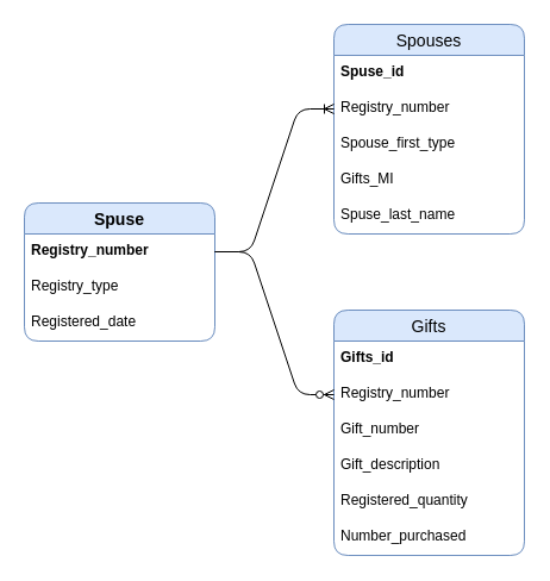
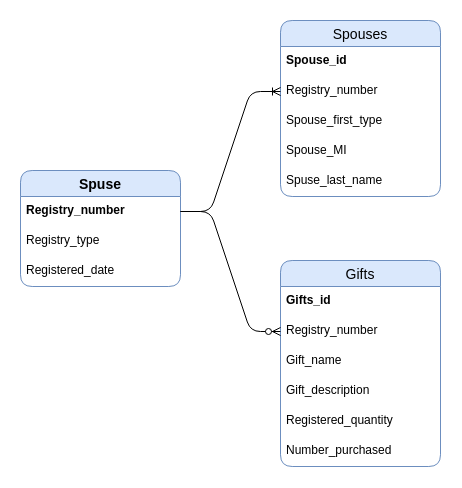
- <mxCell id="7" value="Spuse_id" style="text;strokeColor=none;fillColor=none;spacingLeft=4;spacingRight=4;overflow=hidden;rotatable=0;points=[[0,0.5],[1,0.5]];portConstraint=eastwest;fontSize=12;labelBackgroundColor=none;fontStyle=1" parent="6" vertex="1"><mxGeometry y="26" width="160" height="30" as="geometry" /></mxCell>
+ <mxCell id="7" value="Spouse_id" style="text;strokeColor=none;fillColor=none;spacingLeft=4;spacingRight=4;overflow=hidden;rotatable=0;points=[[0,0.5],[1,0.5]];portConstraint=eastwest;fontSize=12;labelBackgroundColor=none;fontStyle=1" parent="6" vertex="1"><mxGeometry y="26" width="160" height="30" as="geometry" /></mxCell>
- <mxCell id="10" value="Gifts_MI" style="text;strokeColor=none;fillColor=none;spacingLeft=4;spacingRight=4;overflow=hidden;rotatable=0;points=[[0,0.5],[1,0.5]];portConstraint=eastwest;fontSize=12;labelBackgroundColor=none;" parent="6" vertex="1"><mxGeometry y="116" width="160" height="30" as="geometry" /></mxCell>
+ <mxCell id="10" value="Spouse_MI" style="text;strokeColor=none;fillColor=none;spacingLeft=4;spacingRight=4;overflow=hidden;rotatable=0;points=[[0,0.5],[1,0.5]];portConstraint=eastwest;fontSize=12;labelBackgroundColor=none;" parent="6" vertex="1"><mxGeometry y="116" width="160" height="30" as="geometry" /></mxCell>
- <mxCell id="16" value="Gift_number" style="text;strokeColor=none;fillColor=none;spacingLeft=4;spacingRight=4;overflow=hidden;rotatable=0;points=[[0,0.5],[1,0.5]];portConstraint=eastwest;fontSize=12;rounded=1;shadow=0;glass=0;labelBackgroundColor=none;sketch=0;" parent="13" vertex="1"><mxGeometry y="86" width="160" height="30" as="geometry" /></mxCell>
+ <mxCell id="16" value="Gift_name" style="text;strokeColor=none;fillColor=none;spacingLeft=4;spacingRight=4;overflow=hidden;rotatable=0;points=[[0,0.5],[1,0.5]];portConstraint=eastwest;fontSize=12;rounded=1;shadow=0;glass=0;labelBackgroundColor=none;sketch=0;" parent="13" vertex="1"><mxGeometry y="86" width="160" height="30" as="geometry" /></mxCell>
